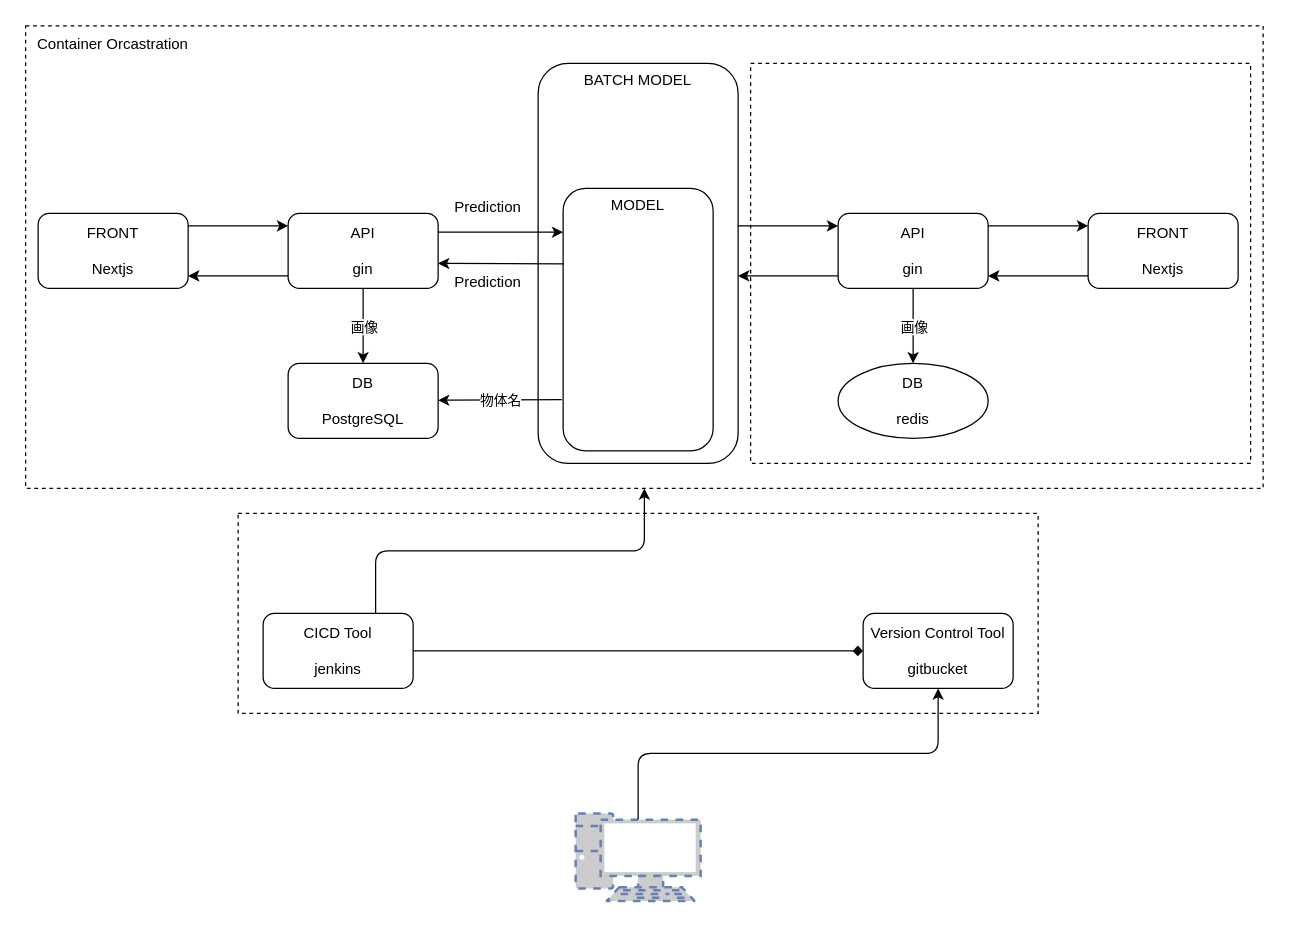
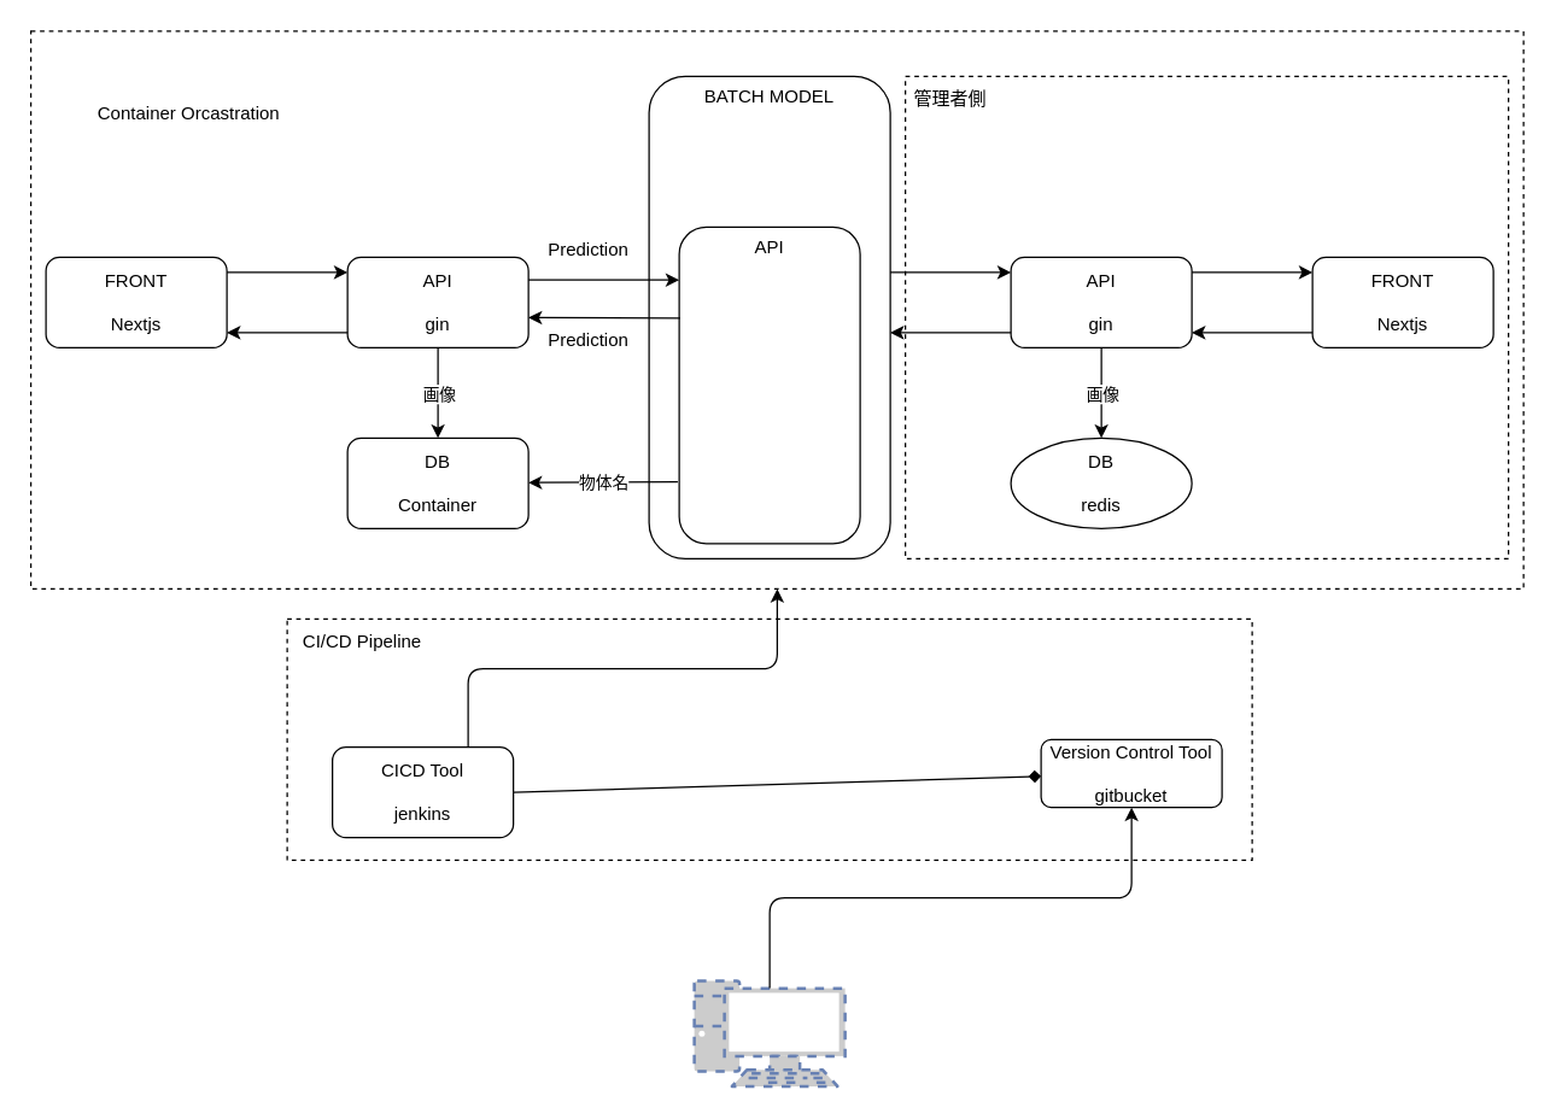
- <mxCell id="34" value="Container Orcastration" style="text;html=1;strokeColor=none;fillColor=none;align=center;verticalAlign=middle;whiteSpace=wrap;rounded=0;dashed=1;" vertex="1" parent="1"><mxGeometry x="20" y="20" width="140" height="30" as="geometry" /></mxCell>
+ <mxCell id="34" value="Container Orcastration" style="text;html=1;strokeColor=none;fillColor=none;align=center;verticalAlign=middle;whiteSpace=wrap;rounded=0;dashed=1;" vertex="1" parent="1"><mxGeometry x="55" y="60" width="140" height="30" as="geometry" /></mxCell>
+ <mxCell id="28" value="管理者側" style="text;html=1;strokeColor=none;fillColor=none;align=center;verticalAlign=middle;whiteSpace=wrap;rounded=0;dashed=1;" vertex="1" parent="1"><mxGeometry x="600" y="50" width="60" height="30" as="geometry" /></mxCell>
- <mxCell id="15" value="MODEL" style="rounded=1;whiteSpace=wrap;html=1;verticalAlign=top;" vertex="1" parent="1"><mxGeometry x="450" y="150" width="120" height="210" as="geometry" /></mxCell>
+ <mxCell id="15" value="API" style="rounded=1;whiteSpace=wrap;html=1;verticalAlign=top;" vertex="1" parent="1"><mxGeometry x="450" y="150" width="120" height="210" as="geometry" /></mxCell>
- <mxCell id="7" value="DB&lt;br&gt;&lt;br&gt;PostgreSQL" style="rounded=1;whiteSpace=wrap;html=1;" vertex="1" parent="1"><mxGeometry x="230" y="290" width="120" height="60" as="geometry" /></mxCell>
+ <mxCell id="7" value="DB&lt;br&gt;&lt;br&gt;Container" style="rounded=1;whiteSpace=wrap;html=1;" vertex="1" parent="1"><mxGeometry x="230" y="290" width="120" height="60" as="geometry" /></mxCell>
+ <mxCell id="35" value="CI/CD Pipeline" style="text;html=1;strokeColor=none;fillColor=none;align=center;verticalAlign=middle;whiteSpace=wrap;rounded=0;dashed=1;" vertex="1" parent="1"><mxGeometry x="190" y="410" width="100" height="30" as="geometry" /></mxCell>
- <mxCell id="32" value="CICD Tool&lt;br&gt;&lt;br&gt;jenkins" style="rounded=1;whiteSpace=wrap;html=1;" vertex="1" parent="1"><mxGeometry x="210" y="490" width="120" height="60" as="geometry" /></mxCell>
+ <mxCell id="32" value="CICD Tool&lt;br&gt;&lt;br&gt;jenkins" style="rounded=1;whiteSpace=wrap;html=1;" vertex="1" parent="1"><mxGeometry x="220" y="495" width="120" height="60" as="geometry" /></mxCell>
- <mxCell id="33" value="Version Control Tool&lt;br&gt;&lt;br&gt;gitbucket" style="rounded=1;whiteSpace=wrap;html=1;" vertex="1" parent="1"><mxGeometry x="690" y="490" width="120" height="60" as="geometry" /></mxCell>
+ <mxCell id="33" value="Version Control Tool&lt;br&gt;&lt;br&gt;gitbucket" style="rounded=1;whiteSpace=wrap;html=1;" vertex="1" parent="1"><mxGeometry x="690" y="490" width="120" height="45" as="geometry" /></mxCell>
